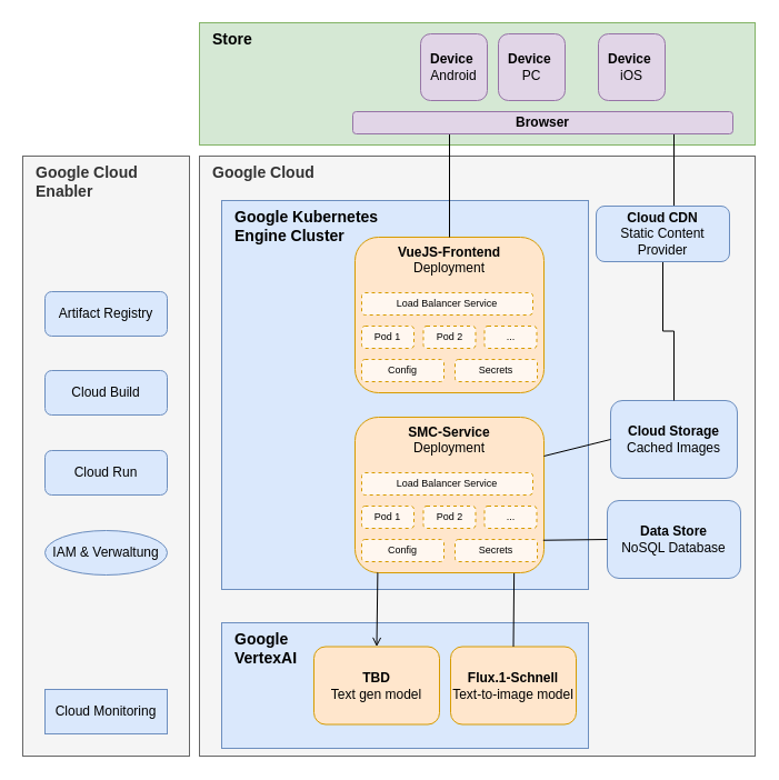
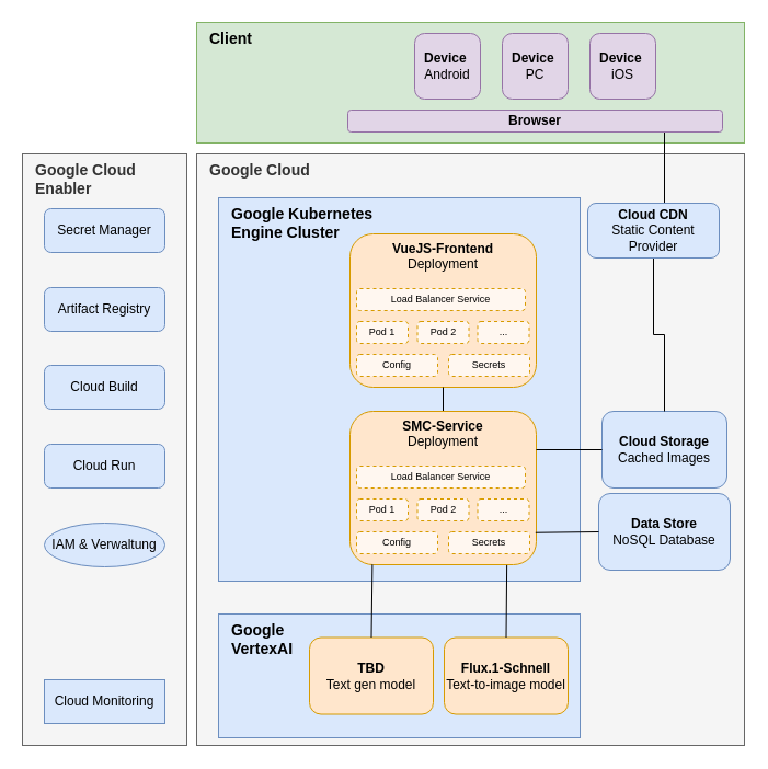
- <mxCell id="2" value="Store" style="rounded=0;whiteSpace=wrap;html=1;fillColor=#d5e8d4;strokeColor=#82b366;verticalAlign=top;align=left;spacingLeft=10;fontStyle=1;fontSize=14;" parent="1" vertex="1"><mxGeometry x="179" y="20" width="500" height="110" as="geometry" /></mxCell>
+ <mxCell id="2" value="Client" style="rounded=0;whiteSpace=wrap;html=1;fillColor=#d5e8d4;strokeColor=#82b366;verticalAlign=top;align=left;spacingLeft=10;fontStyle=1;fontSize=14;" parent="1" vertex="1"><mxGeometry x="179" y="20" width="500" height="110" as="geometry" /></mxCell>
- <mxCell id="4" value="&lt;b&gt;Device&amp;nbsp;&lt;/b&gt;&lt;div&gt;PC&lt;/div&gt;" style="rounded=1;whiteSpace=wrap;html=1;fillColor=#e1d5e7;strokeColor=#9673a6;" parent="1" vertex="1"><mxGeometry x="448" y="30" width="60" height="60" as="geometry" /></mxCell>
+ <mxCell id="4" value="&lt;b&gt;Device&amp;nbsp;&lt;/b&gt;&lt;div&gt;PC&lt;/div&gt;" style="rounded=1;whiteSpace=wrap;html=1;fillColor=#e1d5e7;strokeColor=#9673a6;" parent="1" vertex="1"><mxGeometry x="458" y="30" width="60" height="60" as="geometry" /></mxCell>
- <mxCell id="19" style="edgeStyle=orthogonalEdgeStyle;rounded=0;orthogonalLoop=1;jettySize=auto;html=1;exitX=0.25;exitY=1;exitDx=0;exitDy=0;endArrow=none;endFill=0;" parent="1" source="22" target="12" edge="1"><mxGeometry relative="1" as="geometry"><Array as="points"><mxPoint x="404" y="120" /></Array></mxGeometry></mxCell>
+ <mxCell id="23" value="Secret Manager" style="rounded=1;whiteSpace=wrap;html=1;fillColor=#dae8fc;strokeColor=#6c8ebf;flipV=1;" parent="1" vertex="1"><mxGeometry x="40" y="190" width="110" height="40" as="geometry" /></mxCell>
+ <mxCell id="20" value="" style="endArrow=none;html=1;rounded=0;exitX=0.5;exitY=1;exitDx=0;exitDy=0;entryX=0.5;entryY=0;entryDx=0;entryDy=0;endFill=0;" parent="1" source="12" target="35" edge="1"><mxGeometry width="50" height="50" relative="1" as="geometry"><mxPoint x="329" y="330" as="sourcePoint" /><mxPoint x="379" y="280" as="targetPoint" /></mxGeometry></mxCell>
- <mxCell id="8" value="&lt;div&gt;&lt;b&gt;Cloud Storage&lt;/b&gt;&lt;/div&gt;&lt;div&gt;Cached Images&lt;/div&gt;" style="rounded=1;whiteSpace=wrap;html=1;fillColor=#dae8fc;strokeColor=#6c8ebf;" parent="1" vertex="1"><mxGeometry x="549" y="360" width="114" height="70" as="geometry" /></mxCell>
+ <mxCell id="8" value="&lt;div&gt;&lt;b&gt;Cloud Storage&lt;/b&gt;&lt;/div&gt;&lt;div&gt;Cached Images&lt;/div&gt;" style="rounded=1;whiteSpace=wrap;html=1;fillColor=#dae8fc;strokeColor=#6c8ebf;" parent="1" vertex="1"><mxGeometry x="549" y="375" width="114" height="70" as="geometry" /></mxCell>
- <mxCell id="42" value="" style="endArrow=open;html=1;rounded=0;exitX=0.12;exitY=0.998;exitDx=0;exitDy=0;entryX=0.5;entryY=0;entryDx=0;entryDy=0;endFill=0;exitPerimeter=0;" parent="1" source="35" target="33" edge="1"><mxGeometry width="50" height="50" relative="1" as="geometry"><mxPoint x="609" y="640" as="sourcePoint" /><mxPoint x="659" y="590" as="targetPoint" /></mxGeometry></mxCell>
+ <mxCell id="42" value="" style="endArrow=none;html=1;rounded=0;exitX=0.12;exitY=0.998;exitDx=0;exitDy=0;entryX=0.5;entryY=0;entryDx=0;entryDy=0;endFill=0;exitPerimeter=0;" parent="1" source="35" target="33" edge="1"><mxGeometry width="50" height="50" relative="1" as="geometry"><mxPoint x="609" y="640" as="sourcePoint" /><mxPoint x="659" y="590" as="targetPoint" /></mxGeometry></mxCell>
